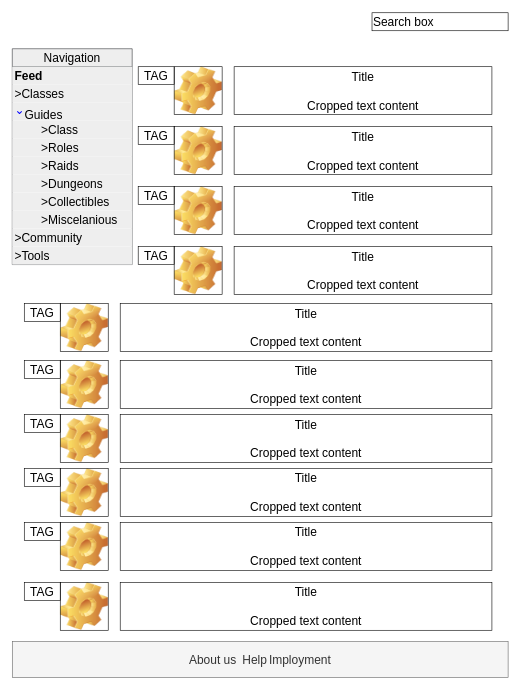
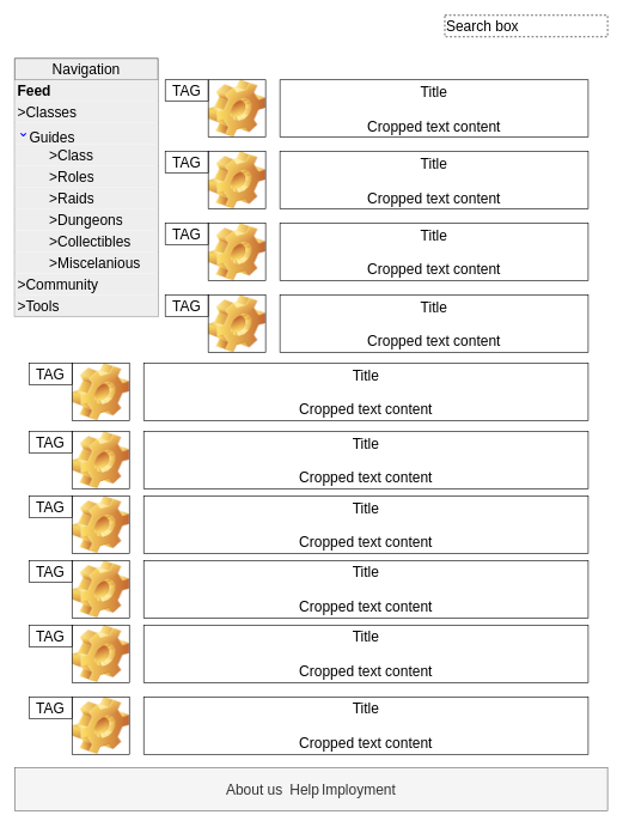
- <mxCell id="51" value="Search box" style="rounded=0;whiteSpace=wrap;html=1;fontFamily=Helvetica;fontSize=20;fontColor=#000000;fillColor=none;gradientColor=none;align=left;" vertex="1" parent="1"><mxGeometry x="620" y="20" width="227" height="30" as="geometry" /></mxCell>
+ <mxCell id="51" value="Search box" style="rounded=0;whiteSpace=wrap;html=1;fontFamily=Helvetica;fontSize=20;fontColor=#000000;fillColor=none;gradientColor=none;align=left;dashed=1;" vertex="1" parent="1"><mxGeometry x="620" y="20" width="227" height="30" as="geometry" /></mxCell>
